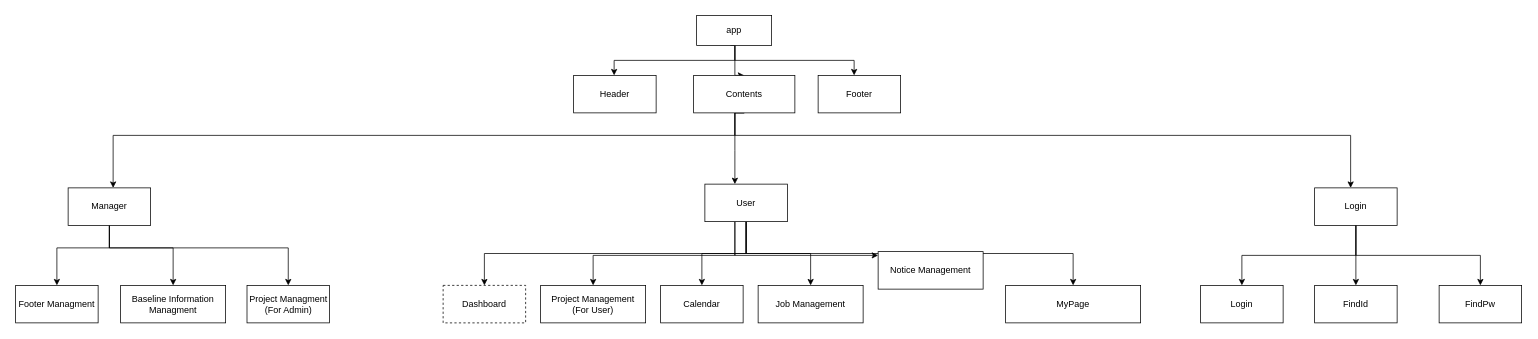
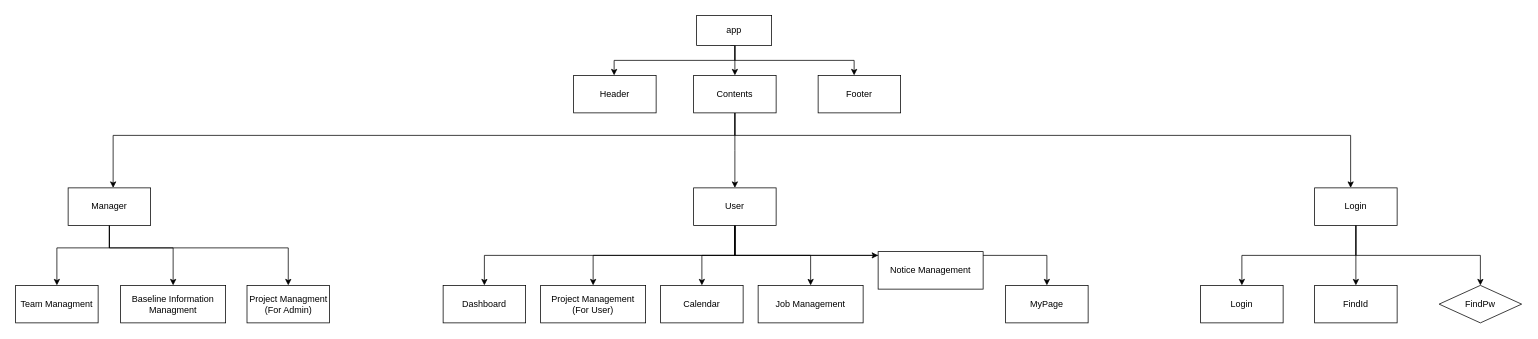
- <mxCell id="10" value="Contents" style="rounded=0;whiteSpace=wrap;html=1;" vertex="1" parent="1"><mxGeometry x="924" y="100" width="135" height="50" as="geometry" /></mxCell>
+ <mxCell id="10" value="Contents" style="rounded=0;whiteSpace=wrap;html=1;" vertex="1" parent="1"><mxGeometry x="924" y="100" width="110" height="50" as="geometry" /></mxCell>
- <mxCell id="22" value="User" style="rounded=0;whiteSpace=wrap;html=1;" vertex="1" parent="1"><mxGeometry x="939" y="245" width="110" height="50" as="geometry" /></mxCell>
+ <mxCell id="22" value="User" style="rounded=0;whiteSpace=wrap;html=1;" vertex="1" parent="1"><mxGeometry x="924" y="250" width="110" height="50" as="geometry" /></mxCell>
- <mxCell id="23" value="Footer Managment" style="rounded=0;whiteSpace=wrap;html=1;" vertex="1" parent="1"><mxGeometry x="20" y="380" width="110" height="50" as="geometry" /></mxCell>
+ <mxCell id="23" value="Team Managment" style="rounded=0;whiteSpace=wrap;html=1;" vertex="1" parent="1"><mxGeometry x="20" y="380" width="110" height="50" as="geometry" /></mxCell>
- <mxCell id="26" value="Dashboard" style="rounded=0;whiteSpace=wrap;html=1;dashed=1;" vertex="1" parent="1"><mxGeometry x="590" y="380" width="110" height="50" as="geometry" /></mxCell>
+ <mxCell id="26" value="Dashboard" style="rounded=0;whiteSpace=wrap;html=1;" vertex="1" parent="1"><mxGeometry x="590" y="380" width="110" height="50" as="geometry" /></mxCell>
- <mxCell id="34" value="MyPage" style="rounded=0;whiteSpace=wrap;html=1;" vertex="1" parent="1"><mxGeometry x="1340" y="380" width="180" height="50" as="geometry" /></mxCell>
+ <mxCell id="34" value="MyPage" style="rounded=0;whiteSpace=wrap;html=1;" vertex="1" parent="1"><mxGeometry x="1340" y="380" width="110" height="50" as="geometry" /></mxCell>
- <mxCell id="37" value="FindPw" style="rounded=0;whiteSpace=wrap;html=1;" vertex="1" parent="1"><mxGeometry x="1918" y="380" width="110" height="50" as="geometry" /></mxCell>
+ <mxCell id="37" value="FindPw" style="rhombus;whiteSpace=wrap;html=1;" vertex="1" parent="1"><mxGeometry x="1918" y="380" width="110" height="50" as="geometry" /></mxCell>
